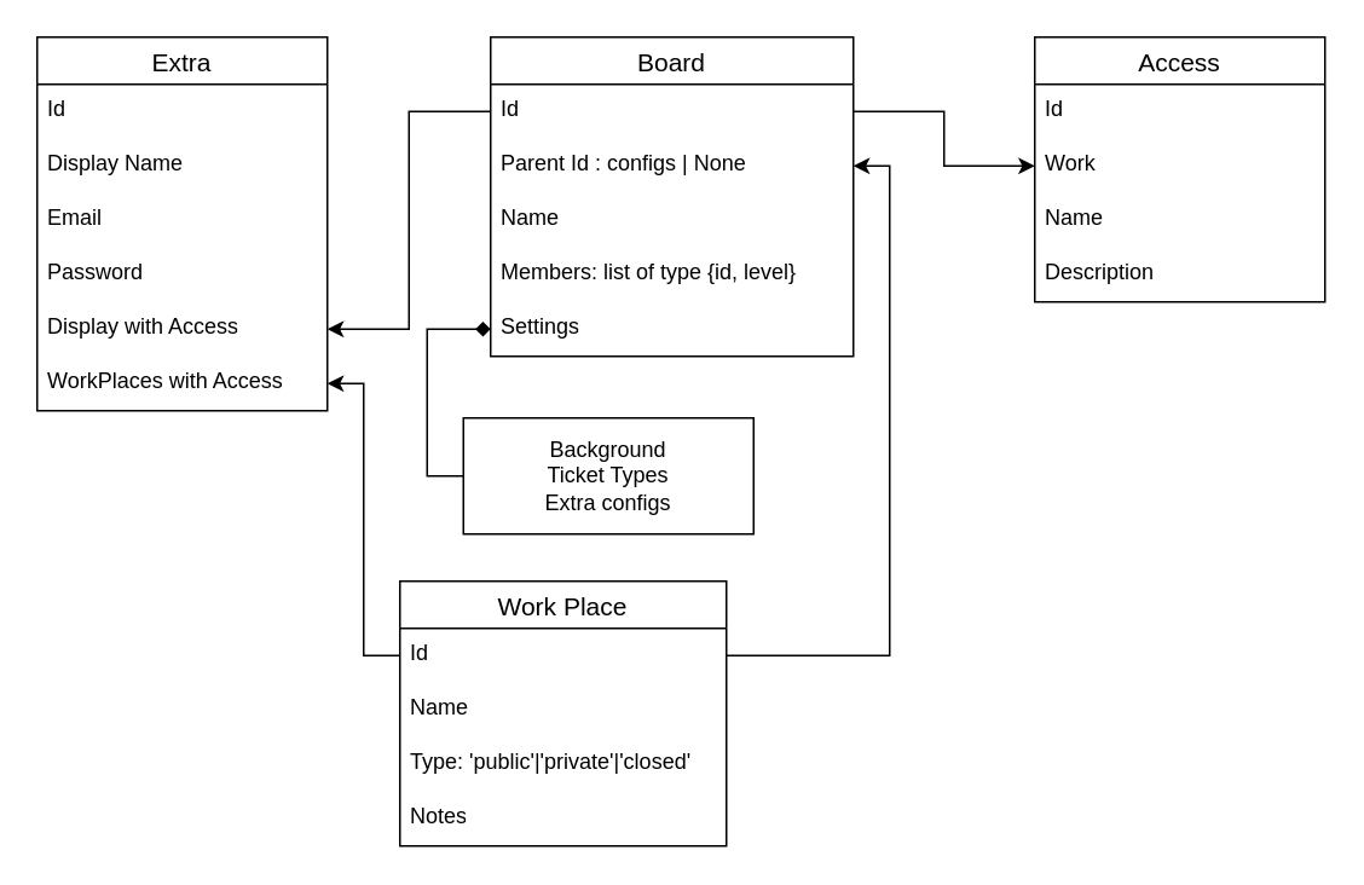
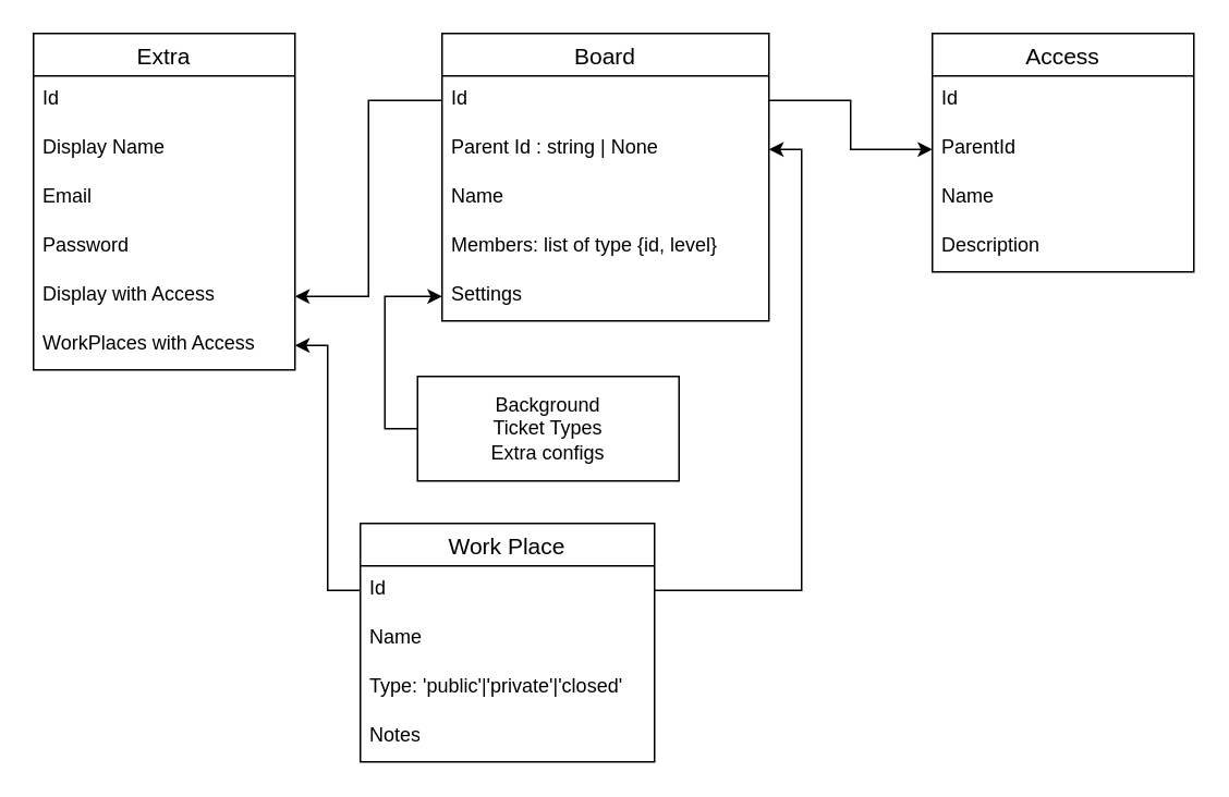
- <mxCell id="16" value="Parent Id : configs | None" style="text;strokeColor=none;fillColor=none;spacingLeft=4;spacingRight=4;overflow=hidden;rotatable=0;points=[[0,0.5],[1,0.5]];portConstraint=eastwest;fontSize=12;whiteSpace=wrap;html=1;" parent="14" vertex="1"><mxGeometry y="56" width="200" height="30" as="geometry" /></mxCell>
+ <mxCell id="16" value="Parent Id : string | None" style="text;strokeColor=none;fillColor=none;spacingLeft=4;spacingRight=4;overflow=hidden;rotatable=0;points=[[0,0.5],[1,0.5]];portConstraint=eastwest;fontSize=12;whiteSpace=wrap;html=1;" parent="14" vertex="1"><mxGeometry y="56" width="200" height="30" as="geometry" /></mxCell>
- <mxCell id="26" value="Work" style="text;strokeColor=none;fillColor=none;spacingLeft=4;spacingRight=4;overflow=hidden;rotatable=0;points=[[0,0.5],[1,0.5]];portConstraint=eastwest;fontSize=12;whiteSpace=wrap;html=1;" parent="24" vertex="1"><mxGeometry y="56" width="160" height="30" as="geometry" /></mxCell>
+ <mxCell id="26" value="ParentId" style="text;strokeColor=none;fillColor=none;spacingLeft=4;spacingRight=4;overflow=hidden;rotatable=0;points=[[0,0.5],[1,0.5]];portConstraint=eastwest;fontSize=12;whiteSpace=wrap;html=1;" parent="24" vertex="1"><mxGeometry y="56" width="160" height="30" as="geometry" /></mxCell>
- <mxCell id="20" style="edgeStyle=orthogonalEdgeStyle;rounded=0;orthogonalLoop=1;jettySize=auto;html=1;exitX=0;exitY=0.5;exitDx=0;exitDy=0;entryX=0;entryY=0.5;entryDx=0;entryDy=0;endArrow=diamond;" parent="1" source="21" target="19" edge="1"><mxGeometry relative="1" as="geometry" /></mxCell>
+ <mxCell id="20" style="edgeStyle=orthogonalEdgeStyle;rounded=0;orthogonalLoop=1;jettySize=auto;html=1;exitX=0;exitY=0.5;exitDx=0;exitDy=0;entryX=0;entryY=0.5;entryDx=0;entryDy=0;" parent="1" source="21" target="19" edge="1"><mxGeometry relative="1" as="geometry" /></mxCell>
